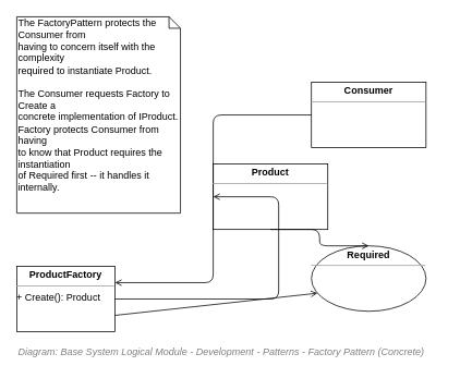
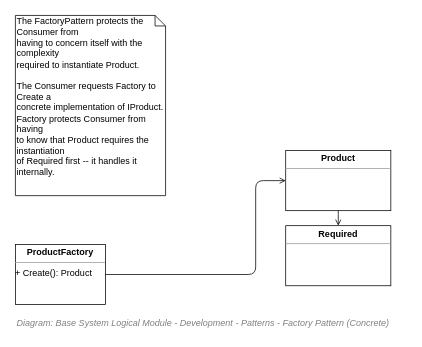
- <mxCell id="8" value="&lt;p style=&quot;margin: 0px ; margin-top: 4px ; text-align: center&quot;&gt;&lt;b&gt;Consumer&lt;/b&gt;&lt;/p&gt;&lt;hr size=&quot;1&quot;&gt;&lt;div style=&quot;height: 2px&quot;&gt;&lt;/div&gt;" style="verticalAlign=top;align=left;overflow=fill;fontSize=12;fontFamily=Helvetica;html=1;rounded=0;strokeColor=#000000;fillColor=none;" vertex="1" parent="1"><mxGeometry x="380" y="100" width="140" height="80" as="geometry" /></mxCell>
- <mxCell id="9" value="&lt;p style=&quot;margin: 0px ; margin-top: 4px ; text-align: center&quot;&gt;&lt;b&gt;Product&lt;/b&gt;&lt;/p&gt;&lt;hr size=&quot;1&quot;&gt;&lt;div style=&quot;height: 2px&quot;&gt;&lt;/div&gt;" style="verticalAlign=top;align=left;overflow=fill;fontSize=12;fontFamily=Helvetica;html=1;rounded=0;strokeColor=#000000;fillColor=none;" vertex="1" parent="1"><mxGeometry x="260" y="200" width="140" height="80" as="geometry" /></mxCell>
+ <mxCell id="9" value="&lt;p style=&quot;margin: 0px ; margin-top: 4px ; text-align: center&quot;&gt;&lt;b&gt;Product&lt;/b&gt;&lt;/p&gt;&lt;hr size=&quot;1&quot;&gt;&lt;div style=&quot;height: 2px&quot;&gt;&lt;/div&gt;" style="verticalAlign=top;align=left;overflow=fill;fontSize=12;fontFamily=Helvetica;html=1;rounded=0;strokeColor=#000000;fillColor=none;" vertex="1" parent="1"><mxGeometry x="380" y="200" width="140" height="80" as="geometry" /></mxCell>
- <mxCell id="3" value="" style="edgeStyle=elbowEdgeStyle;elbow=horizontal;strokeColor=#000000;endArrow=open;entryX=1;entryY=0.25;fontSize=12;entryDx=0;entryDy=0;exitX=0;exitY=0.5;exitDx=0;exitDy=0;" edge="1" parent="1" source="8" target="7"><mxGeometry x="-78.125" y="140" width="100" height="100" as="geometry"><mxPoint x="446.875" y="295" as="sourcePoint" /><mxPoint x="476.875" y="165.875" as="targetPoint" /></mxGeometry></mxCell>
- <mxCell id="10" value="&lt;p style=&quot;margin: 0px ; margin-top: 4px ; text-align: center&quot;&gt;&lt;b&gt;Required&lt;/b&gt;&lt;/p&gt;&lt;hr size=&quot;1&quot;&gt;&lt;div style=&quot;height: 2px&quot;&gt;&lt;/div&gt;" style="ellipse;verticalAlign=top;align=left;overflow=fill;fontSize=12;fontFamily=Helvetica;html=1;strokeColor=#000000;fillColor=none;" vertex="1" parent="1"><mxGeometry x="380" y="300" width="140" height="80" as="geometry" /></mxCell>
+ <mxCell id="10" value="&lt;p style=&quot;margin: 0px ; margin-top: 4px ; text-align: center&quot;&gt;&lt;b&gt;Required&lt;/b&gt;&lt;/p&gt;&lt;hr size=&quot;1&quot;&gt;&lt;div style=&quot;height: 2px&quot;&gt;&lt;/div&gt;" style="verticalAlign=top;align=left;overflow=fill;fontSize=12;fontFamily=Helvetica;html=1;rounded=0;strokeColor=#000000;fillColor=none;" vertex="1" parent="1"><mxGeometry x="380" y="300" width="140" height="80" as="geometry" /></mxCell>
- <mxCell id="6" value="" style="elbow=horizontal;strokeColor=#000000;endArrow=open;exitX=1;exitY=0.75;entryX=0;entryY=0.75;fontSize=12;exitDx=0;exitDy=0;entryDx=0;entryDy=0;" edge="1" parent="1" source="7" target="10"><mxGeometry x="-68.125" y="150" width="100" height="100" as="geometry"><mxPoint x="250" y="447.5" as="sourcePoint" /><mxPoint x="510" y="370" as="targetPoint" /></mxGeometry></mxCell>
